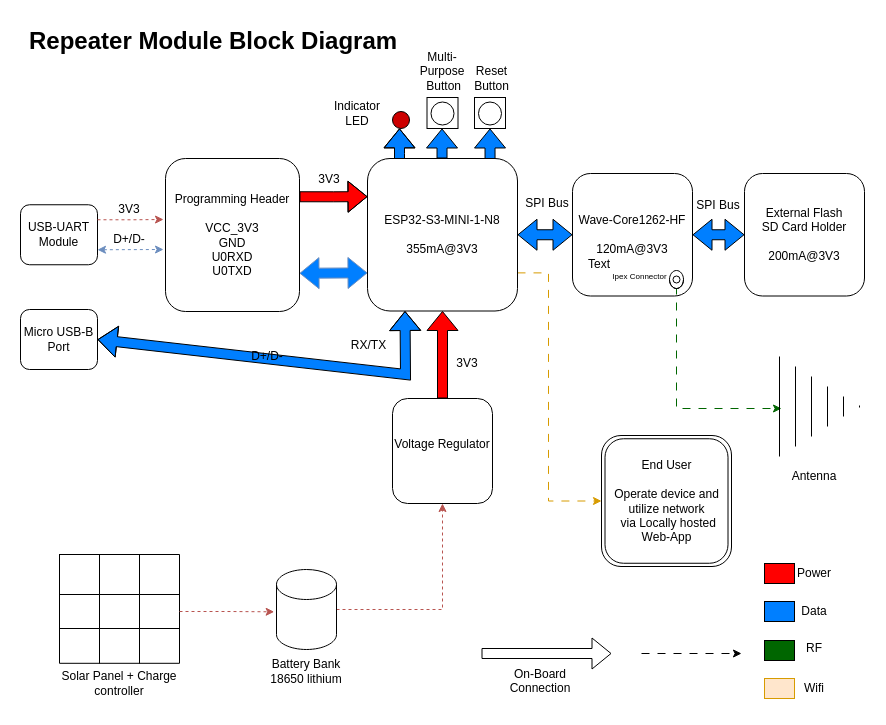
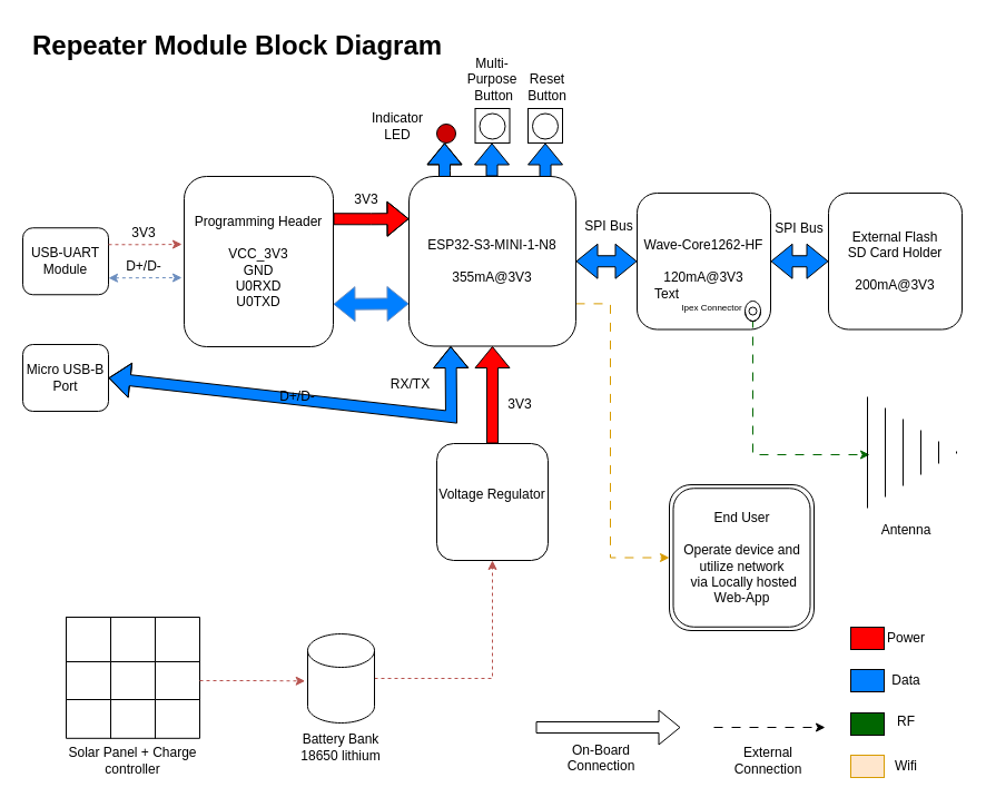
+ <mxCell id="40" value="External Connection" style="text;html=1;align=center;verticalAlign=middle;whiteSpace=wrap;rounded=0;" parent="1" vertex="1"><mxGeometry x="660" y="668" width="60" height="30" as="geometry" /></mxCell>
